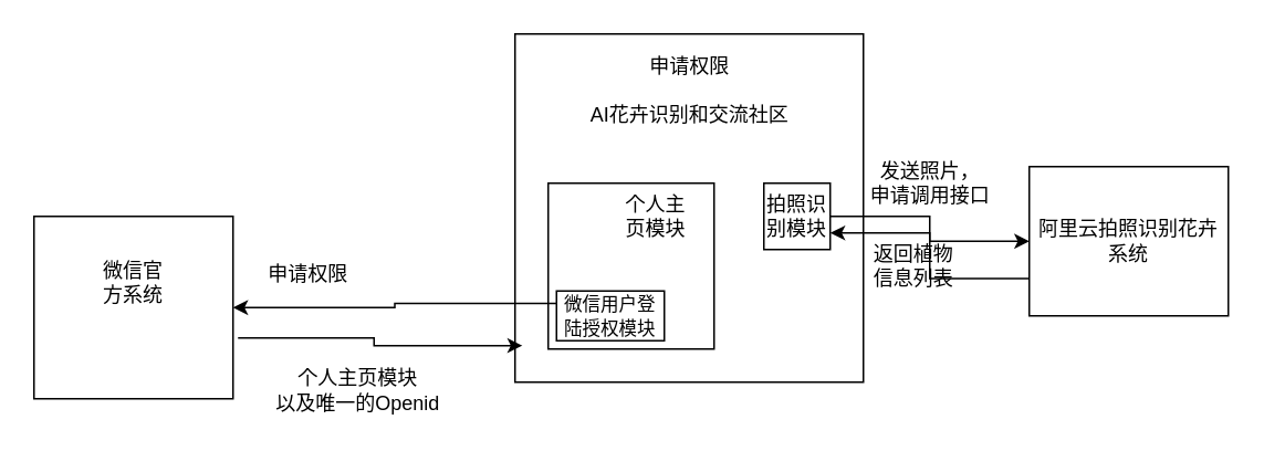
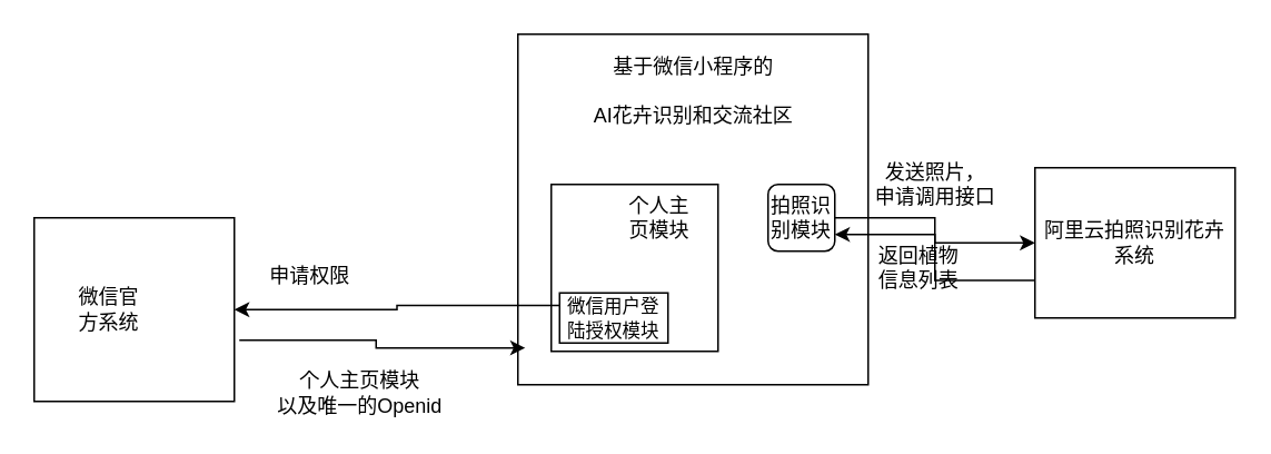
- <mxCell id="5" value="&lt;span style=&quot;font-size: 12px ; font-weight: 400&quot;&gt;申请权限&lt;/span&gt;&lt;br style=&quot;font-size: 12px ; font-weight: 400&quot;&gt;&lt;span style=&quot;font-size: 12px ; font-weight: 400&quot;&gt;AI花卉识别和交流社区&lt;/span&gt;" style="text;strokeColor=none;fillColor=none;html=1;fontSize=24;fontStyle=1;verticalAlign=middle;align=center;" vertex="1" parent="1"><mxGeometry x="365" y="30" width="100" height="40" as="geometry" /></mxCell>
+ <mxCell id="5" value="&lt;span style=&quot;font-size: 12px ; font-weight: 400&quot;&gt;基于微信小程序的&lt;/span&gt;&lt;br style=&quot;font-size: 12px ; font-weight: 400&quot;&gt;&lt;span style=&quot;font-size: 12px ; font-weight: 400&quot;&gt;AI花卉识别和交流社区&lt;/span&gt;" style="text;strokeColor=none;fillColor=none;html=1;fontSize=24;fontStyle=1;verticalAlign=middle;align=center;" vertex="1" parent="1"><mxGeometry x="365" y="30" width="100" height="40" as="geometry" /></mxCell>
- <mxCell id="4" value="拍照识别模块" style="rounded=0;whiteSpace=wrap;html=1;fillColor=none;gradientColor=none;" vertex="1" parent="1"><mxGeometry x="460" y="110" width="40" height="40" as="geometry" /></mxCell>
+ <mxCell id="4" value="拍照识别模块" style="whiteSpace=wrap;html=1;fillColor=none;gradientColor=none;rounded=1;" vertex="1" parent="1"><mxGeometry x="460" y="110" width="40" height="40" as="geometry" /></mxCell>
- <mxCell id="16" value="微信官方系统" style="text;html=1;strokeColor=none;fillColor=none;align=center;verticalAlign=middle;whiteSpace=wrap;rounded=0;" vertex="1" parent="1"><mxGeometry x="60" y="160" width="40" height="20" as="geometry" /></mxCell>
+ <mxCell id="16" value="微信官方系统" style="text;html=1;strokeColor=none;fillColor=none;align=center;verticalAlign=middle;whiteSpace=wrap;rounded=0;" vertex="1" parent="1"><mxGeometry x="45" y="175" width="40" height="20" as="geometry" /></mxCell>
